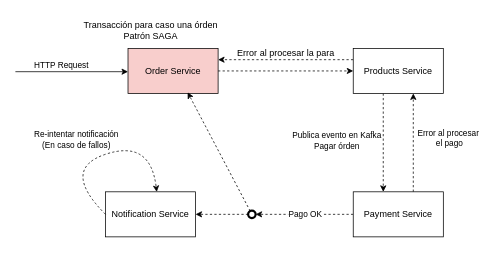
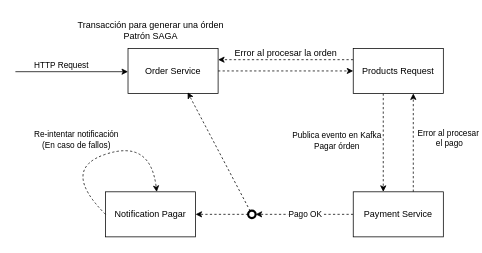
- <mxCell id="2" value="Transacción para caso una órden&lt;div&gt;Patrón SAGA&lt;/div&gt;" style="text;html=1;align=center;verticalAlign=middle;resizable=0;points=[];autosize=1;strokeColor=none;fillColor=none;" vertex="1" parent="1"><mxGeometry x="90" y="20" width="220" height="40" as="geometry" /></mxCell>
+ <mxCell id="2" value="Transacción para generar una órden&lt;div&gt;Patrón SAGA&lt;/div&gt;" style="text;html=1;align=center;verticalAlign=middle;resizable=0;points=[];autosize=1;strokeColor=none;fillColor=none;" vertex="1" parent="1"><mxGeometry x="90" y="20" width="220" height="40" as="geometry" /></mxCell>
- <mxCell id="11" value="Error al procesar la para" style="text;html=1;align=center;verticalAlign=middle;resizable=0;points=[];autosize=1;strokeColor=none;fillColor=none;" vertex="1" parent="1"><mxGeometry x="300" y="55" width="160" height="30" as="geometry" /></mxCell>
+ <mxCell id="11" value="Error al procesar la orden" style="text;html=1;align=center;verticalAlign=middle;resizable=0;points=[];autosize=1;strokeColor=none;fillColor=none;" vertex="1" parent="1"><mxGeometry x="300" y="55" width="160" height="30" as="geometry" /></mxCell>
- <mxCell id="4" value="Order Service" style="rounded=0;whiteSpace=wrap;html=1;fillColor=#f8cecc;" vertex="1" parent="1"><mxGeometry x="170" y="64" width="120" height="60" as="geometry" /></mxCell>
+ <mxCell id="4" value="Order Service" style="rounded=0;whiteSpace=wrap;html=1;" vertex="1" parent="1"><mxGeometry x="170" y="64" width="120" height="60" as="geometry" /></mxCell>
- <mxCell id="10" value="Products Service" style="rounded=0;whiteSpace=wrap;html=1;" vertex="1" parent="1"><mxGeometry x="470" y="64" width="120" height="60" as="geometry" /></mxCell>
+ <mxCell id="10" value="Products Request" style="rounded=0;whiteSpace=wrap;html=1;" vertex="1" parent="1"><mxGeometry x="470" y="64" width="120" height="60" as="geometry" /></mxCell>
- <mxCell id="17" value="Notification Service" style="rounded=0;whiteSpace=wrap;html=1;" vertex="1" parent="1"><mxGeometry y="255" width="120" height="60" as="geometry" x="140" /></mxCell>
+ <mxCell id="17" value="Notification Pagar" style="rounded=0;whiteSpace=wrap;html=1;" vertex="1" parent="1"><mxGeometry y="255" width="120" height="60" as="geometry" x="140" /></mxCell>
